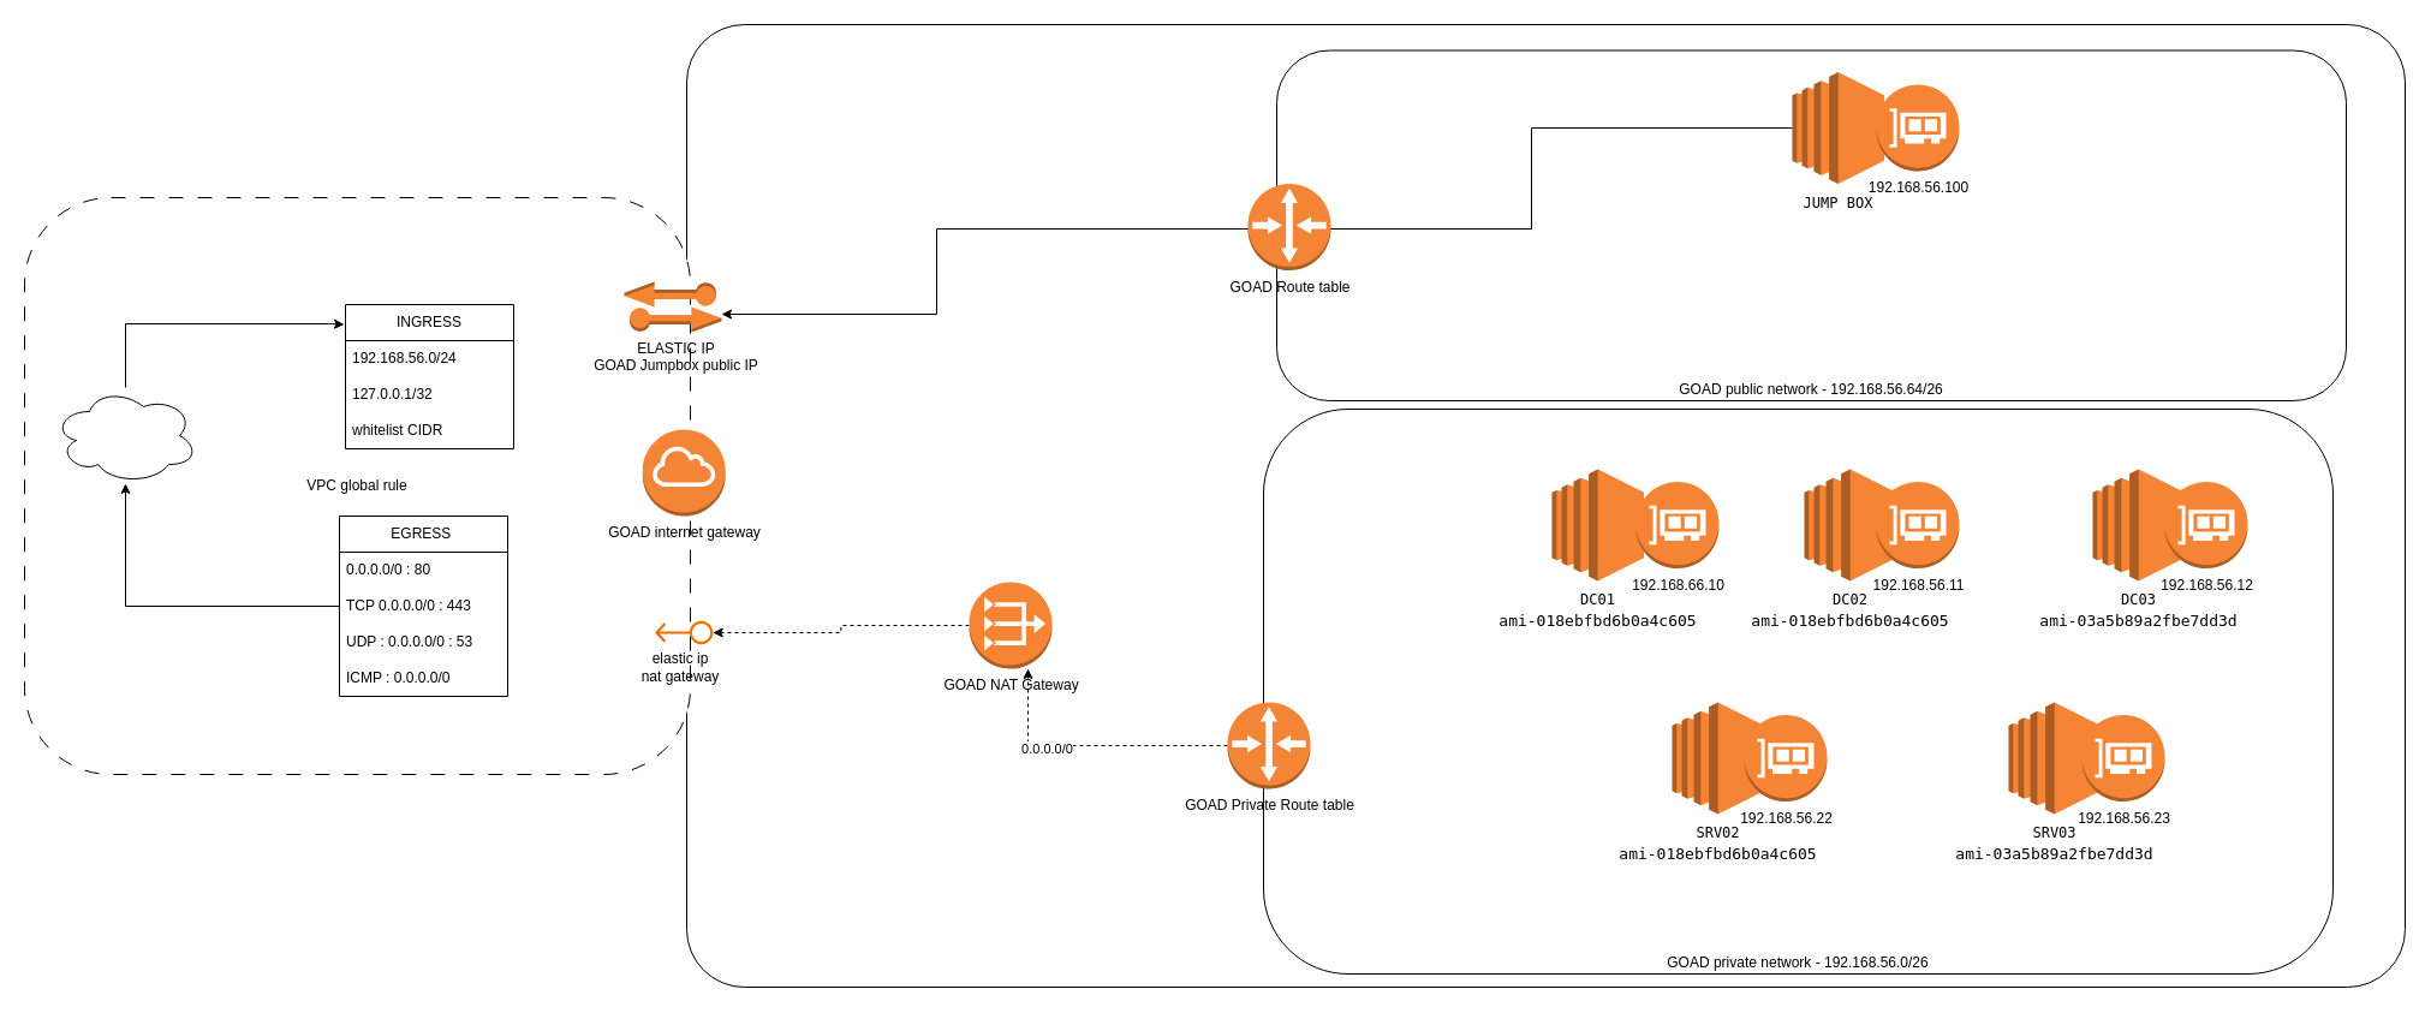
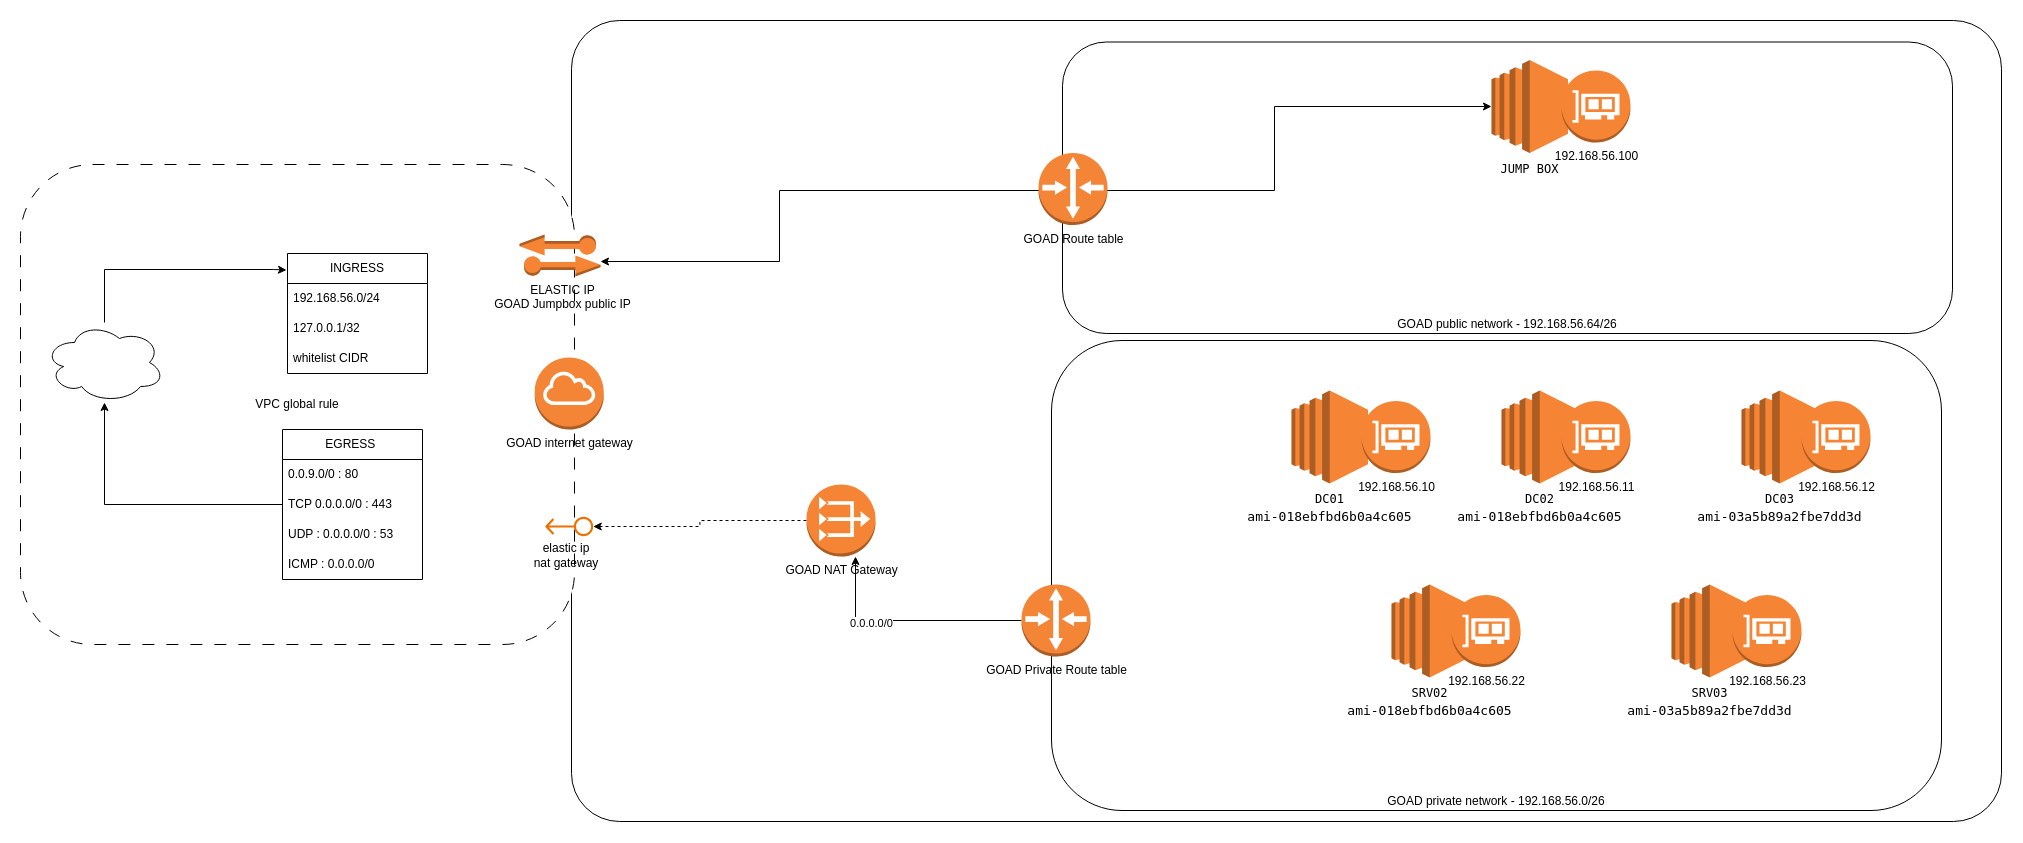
- <mxCell id="38" style="edgeStyle=orthogonalEdgeStyle;rounded=0;orthogonalLoop=1;jettySize=auto;html=1;entryX=0;entryY=0.5;entryDx=0;entryDy=0;entryPerimeter=0;startArrow=classic;startFill=1;endArrow=none;" edge="1" parent="1" source="37" target="11"><mxGeometry relative="1" as="geometry"><Array as="points"><mxPoint x="779" y="261" /><mxPoint x="779" y="190" /><mxPoint x="1274" y="190" /><mxPoint x="1274" y="106" /></Array></mxGeometry></mxCell>
+ <mxCell id="38" style="edgeStyle=orthogonalEdgeStyle;rounded=0;orthogonalLoop=1;jettySize=auto;html=1;entryX=0;entryY=0.5;entryDx=0;entryDy=0;entryPerimeter=0;startArrow=classic;startFill=1;" edge="1" parent="1" source="37" target="11"><mxGeometry relative="1" as="geometry"><Array as="points"><mxPoint x="779" y="261" /><mxPoint x="779" y="190" /><mxPoint x="1274" y="190" /><mxPoint x="1274" y="106" /></Array></mxGeometry></mxCell>
- <mxCell id="23" value="0.0.0.0/0 : 80" style="text;strokeColor=none;fillColor=none;align=left;verticalAlign=middle;spacingLeft=4;spacingRight=4;overflow=hidden;points=[[0,0.5],[1,0.5]];portConstraint=eastwest;rotatable=0;whiteSpace=wrap;html=1;" vertex="1" parent="22"><mxGeometry y="30" width="140" height="30" as="geometry" /></mxCell>
+ <mxCell id="23" value="0.0.9.0/0 : 80" style="text;strokeColor=none;fillColor=none;align=left;verticalAlign=middle;spacingLeft=4;spacingRight=4;overflow=hidden;points=[[0,0.5],[1,0.5]];portConstraint=eastwest;rotatable=0;whiteSpace=wrap;html=1;" vertex="1" parent="22"><mxGeometry y="30" width="140" height="30" as="geometry" /></mxCell>
- <mxCell id="30" value="192.168.66.10" style="outlineConnect=0;dashed=0;verticalLabelPosition=bottom;verticalAlign=top;align=center;html=1;shape=mxgraph.aws3.elastic_network_interface;fillColor=#F58534;gradientColor=none;" vertex="1" parent="1"><mxGeometry x="1361" y="400.5" width="69" height="72" as="geometry" /></mxCell>
+ <mxCell id="30" value="192.168.56.10" style="outlineConnect=0;dashed=0;verticalLabelPosition=bottom;verticalAlign=top;align=center;html=1;shape=mxgraph.aws3.elastic_network_interface;fillColor=#F58534;gradientColor=none;" vertex="1" parent="1"><mxGeometry x="1361" y="400.5" width="69" height="72" as="geometry" /></mxCell>
- <mxCell id="8" style="edgeStyle=orthogonalEdgeStyle;rounded=0;orthogonalLoop=1;jettySize=auto;html=1;dashed=1;" edge="1" parent="1" source="10" target="6"><mxGeometry relative="1" as="geometry"><Array as="points"><mxPoint x="855" y="620" /></Array></mxGeometry></mxCell>
+ <mxCell id="8" style="edgeStyle=orthogonalEdgeStyle;rounded=0;orthogonalLoop=1;jettySize=auto;html=1;" edge="1" parent="1" source="10" target="6"><mxGeometry relative="1" as="geometry"><Array as="points"><mxPoint x="855" y="620" /></Array></mxGeometry></mxCell>
